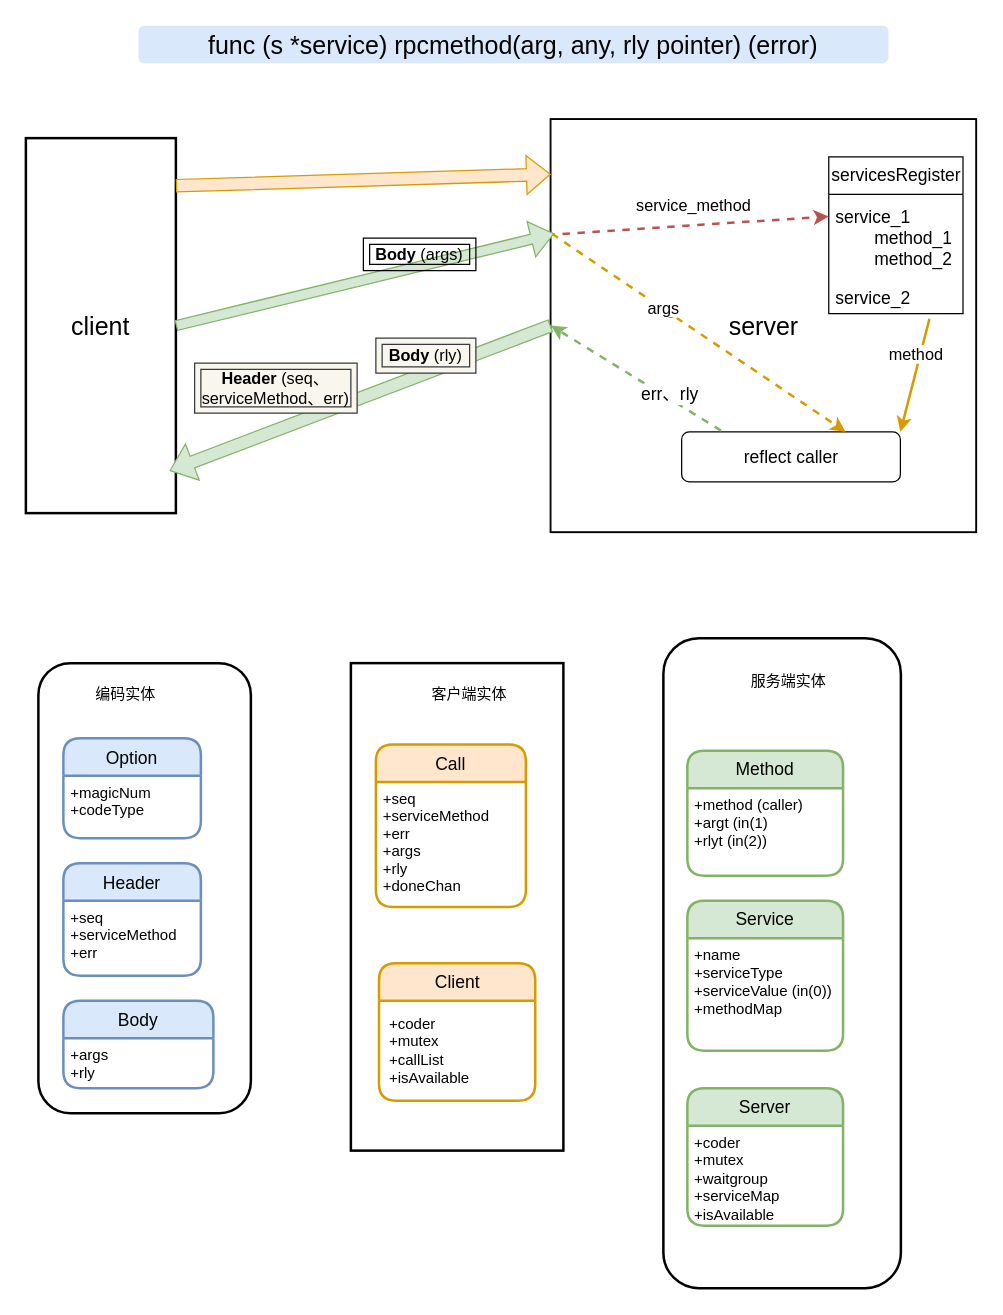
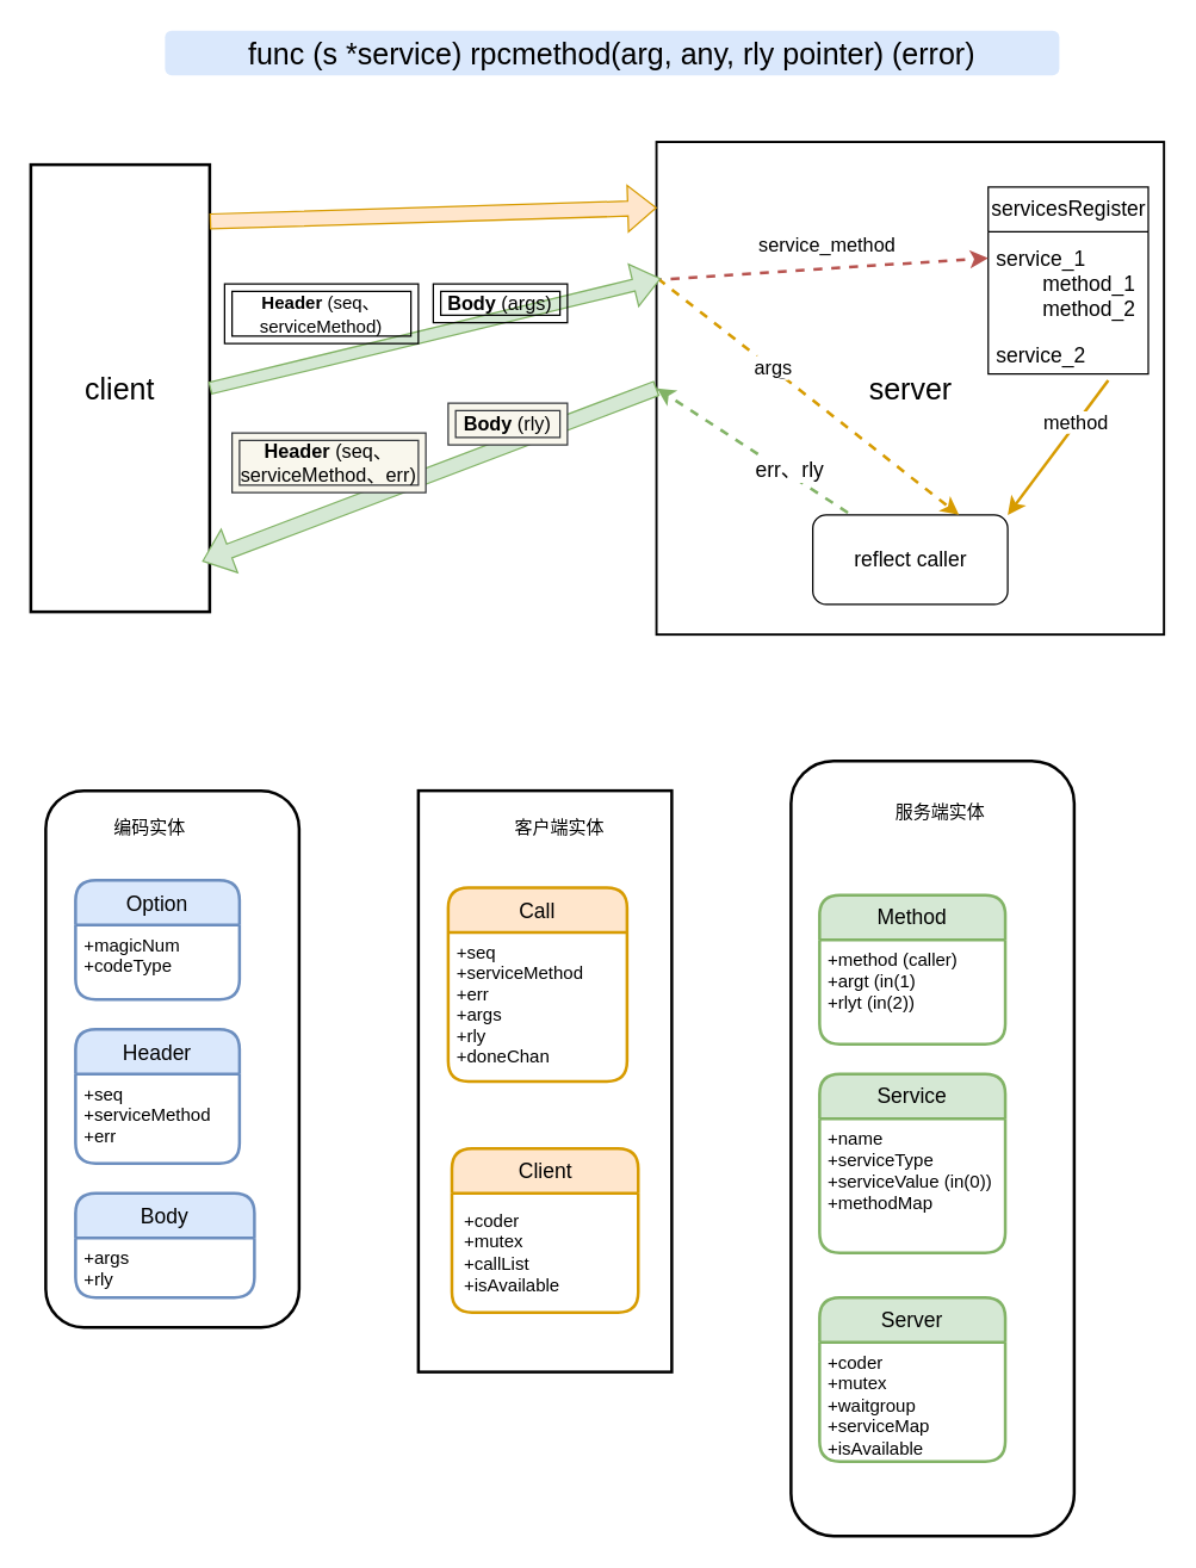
+ <mxCell id="22" value="&lt;font style=&quot;font-size: 12px;&quot;&gt;&lt;b&gt;Header &lt;/b&gt;(seq、serviceMethod)&lt;/font&gt;" style="shape=ext;margin=3;double=1;whiteSpace=wrap;html=1;align=center;fontSize=13;fillColor=none;" parent="1" vertex="1"><mxGeometry x="150" y="190" width="130" height="40" as="geometry" /></mxCell>
- <mxCell id="11" value="reflect caller" style="rounded=1;html=1;fontSize=14;" parent="4" vertex="1"><mxGeometry x="104.615" y="250" width="175" height="40" as="geometry" /></mxCell>
+ <mxCell id="11" value="reflect caller" style="rounded=1;html=1;fontSize=14;" parent="4" vertex="1"><mxGeometry x="104.615" y="250" width="130.769" height="60" as="geometry" /></mxCell>
